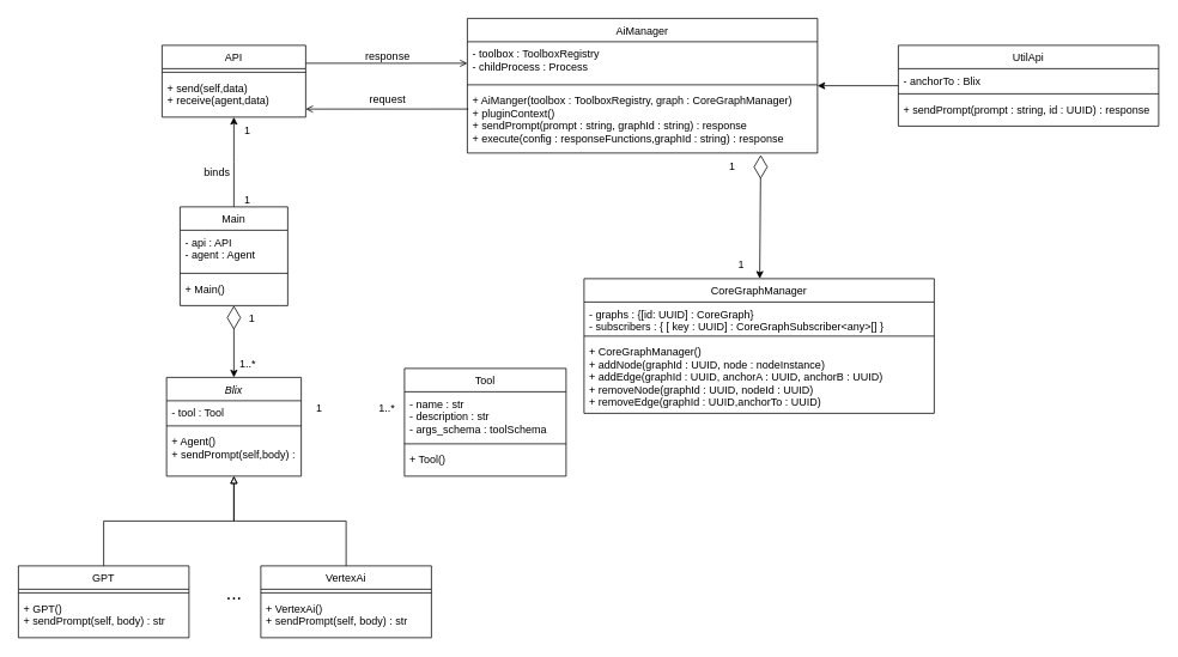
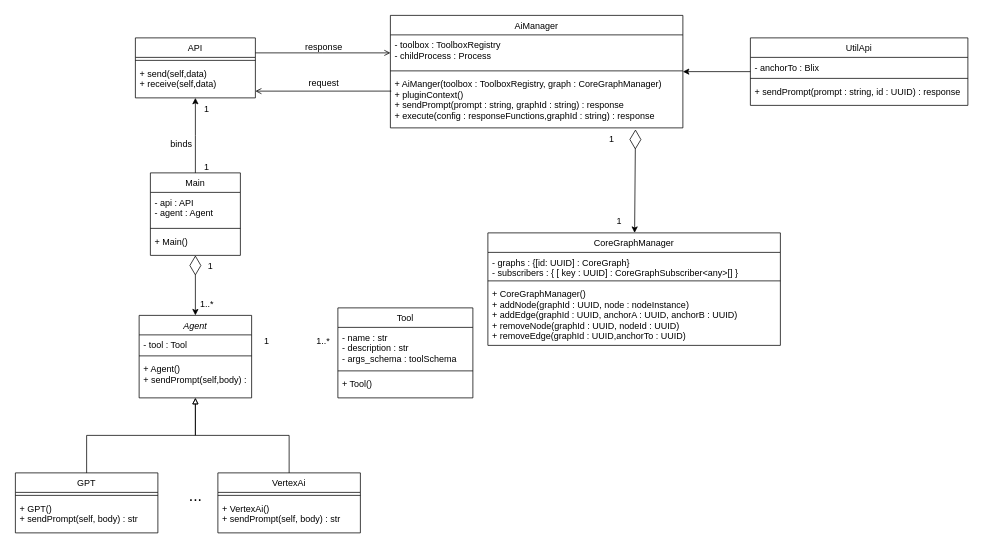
- <mxCell id="4" value="+ send(self,data)&#10;+ receive(agent,data)&#10;" style="text;align=left;verticalAlign=top;spacingLeft=4;spacingRight=4;overflow=hidden;rotatable=0;points=[[0,0.5],[1,0.5]];portConstraint=eastwest;" parent="2" vertex="1"><mxGeometry y="34" width="160" height="36" as="geometry" /></mxCell>
+ <mxCell id="4" value="+ send(self,data)&#10;+ receive(self,data)&#10;" style="text;align=left;verticalAlign=top;spacingLeft=4;spacingRight=4;overflow=hidden;rotatable=0;points=[[0,0.5],[1,0.5]];portConstraint=eastwest;" parent="2" vertex="1"><mxGeometry y="34" width="160" height="36" as="geometry" /></mxCell>
- <mxCell id="54" value="Blix" style="swimlane;fontStyle=2;align=center;verticalAlign=top;childLayout=stackLayout;horizontal=1;startSize=26;horizontalStack=0;resizeParent=1;resizeLast=0;collapsible=1;marginBottom=0;rounded=0;shadow=0;strokeWidth=1;" parent="1" vertex="1"><mxGeometry x="185" y="420" width="150" height="110" as="geometry"><mxRectangle x="550" y="140" width="160" height="26" as="alternateBounds" /></mxGeometry></mxCell>
+ <mxCell id="54" value="Agent" style="swimlane;fontStyle=2;align=center;verticalAlign=top;childLayout=stackLayout;horizontal=1;startSize=26;horizontalStack=0;resizeParent=1;resizeLast=0;collapsible=1;marginBottom=0;rounded=0;shadow=0;strokeWidth=1;" parent="1" vertex="1"><mxGeometry x="185" y="420" width="150" height="110" as="geometry"><mxRectangle x="550" y="140" width="160" height="26" as="alternateBounds" /></mxGeometry></mxCell>
